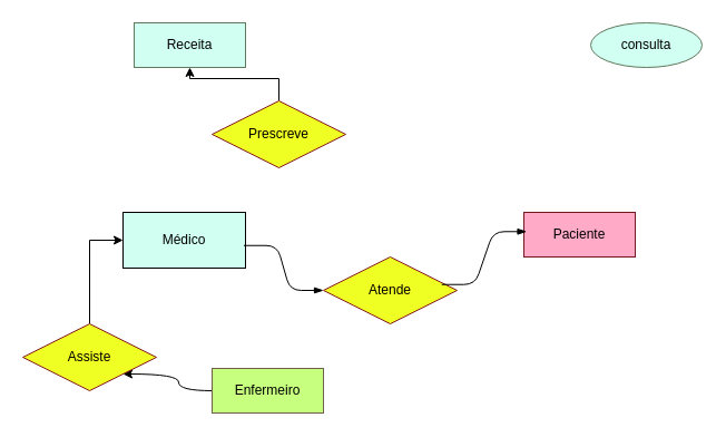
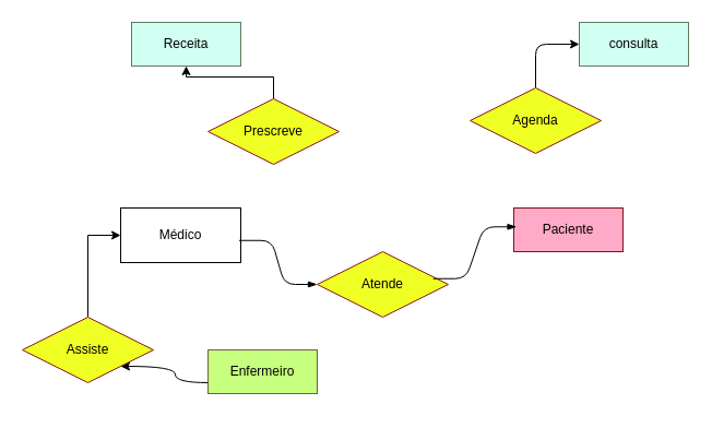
- <mxCell id="9" value="consulta" style="ellipse;whiteSpace=wrap;html=1;align=center;gradientColor=none;fillColor=#D1FFF1;strokeColor=#617A5F;" vertex="1" parent="1"><mxGeometry x="530" y="20" width="100" height="40" as="geometry" /></mxCell>
+ <mxCell id="9" value="consulta" style="whiteSpace=wrap;html=1;align=center;gradientColor=none;fillColor=#D1FFF1;strokeColor=#617A5F;" vertex="1" parent="1"><mxGeometry x="530" y="20" width="100" height="40" as="geometry" /></mxCell>
+ <mxCell id="7" style="edgeStyle=orthogonalEdgeStyle;rounded=1;orthogonalLoop=1;jettySize=auto;html=1;exitX=0.5;exitY=0;exitDx=0;exitDy=0;entryX=0;entryY=0.5;entryDx=0;entryDy=0;curved=0;" edge="1" parent="1" source="8" target="9"><mxGeometry relative="1" as="geometry" /></mxCell>
+ <mxCell id="8" value="Agenda" style="shape=rhombus;perimeter=rhombusPerimeter;whiteSpace=wrap;html=1;align=center;fillColor=#F0FF23;strokeColor=#871E1E;" vertex="1" parent="1"><mxGeometry x="430" y="80" width="120" height="60" as="geometry" /></mxCell>
- <mxCell id="4" value="Médico" style="whiteSpace=wrap;html=1;align=center;fillColor=#d1fff1;" vertex="1" parent="1"><mxGeometry x="110" y="190" width="110" height="50" as="geometry" /></mxCell>
+ <mxCell id="4" value="Médico" style="whiteSpace=wrap;html=1;align=center;" vertex="1" parent="1"><mxGeometry x="110" y="190" width="110" height="50" as="geometry" /></mxCell>
- <mxCell id="14" value="Enfermeiro" style="whiteSpace=wrap;html=1;align=center;gradientColor=none;fillColor=#C7FF7F;strokeColor=#70604B;" vertex="1" parent="1"><mxGeometry x="190" y="330" width="100" height="40" as="geometry" /></mxCell>
+ <mxCell id="14" value="Enfermeiro" style="whiteSpace=wrap;html=1;align=center;gradientColor=none;fillColor=#C7FF7F;strokeColor=#70604B;" vertex="1" parent="1"><mxGeometry x="190" y="320" width="100" height="40" as="geometry" /></mxCell>
